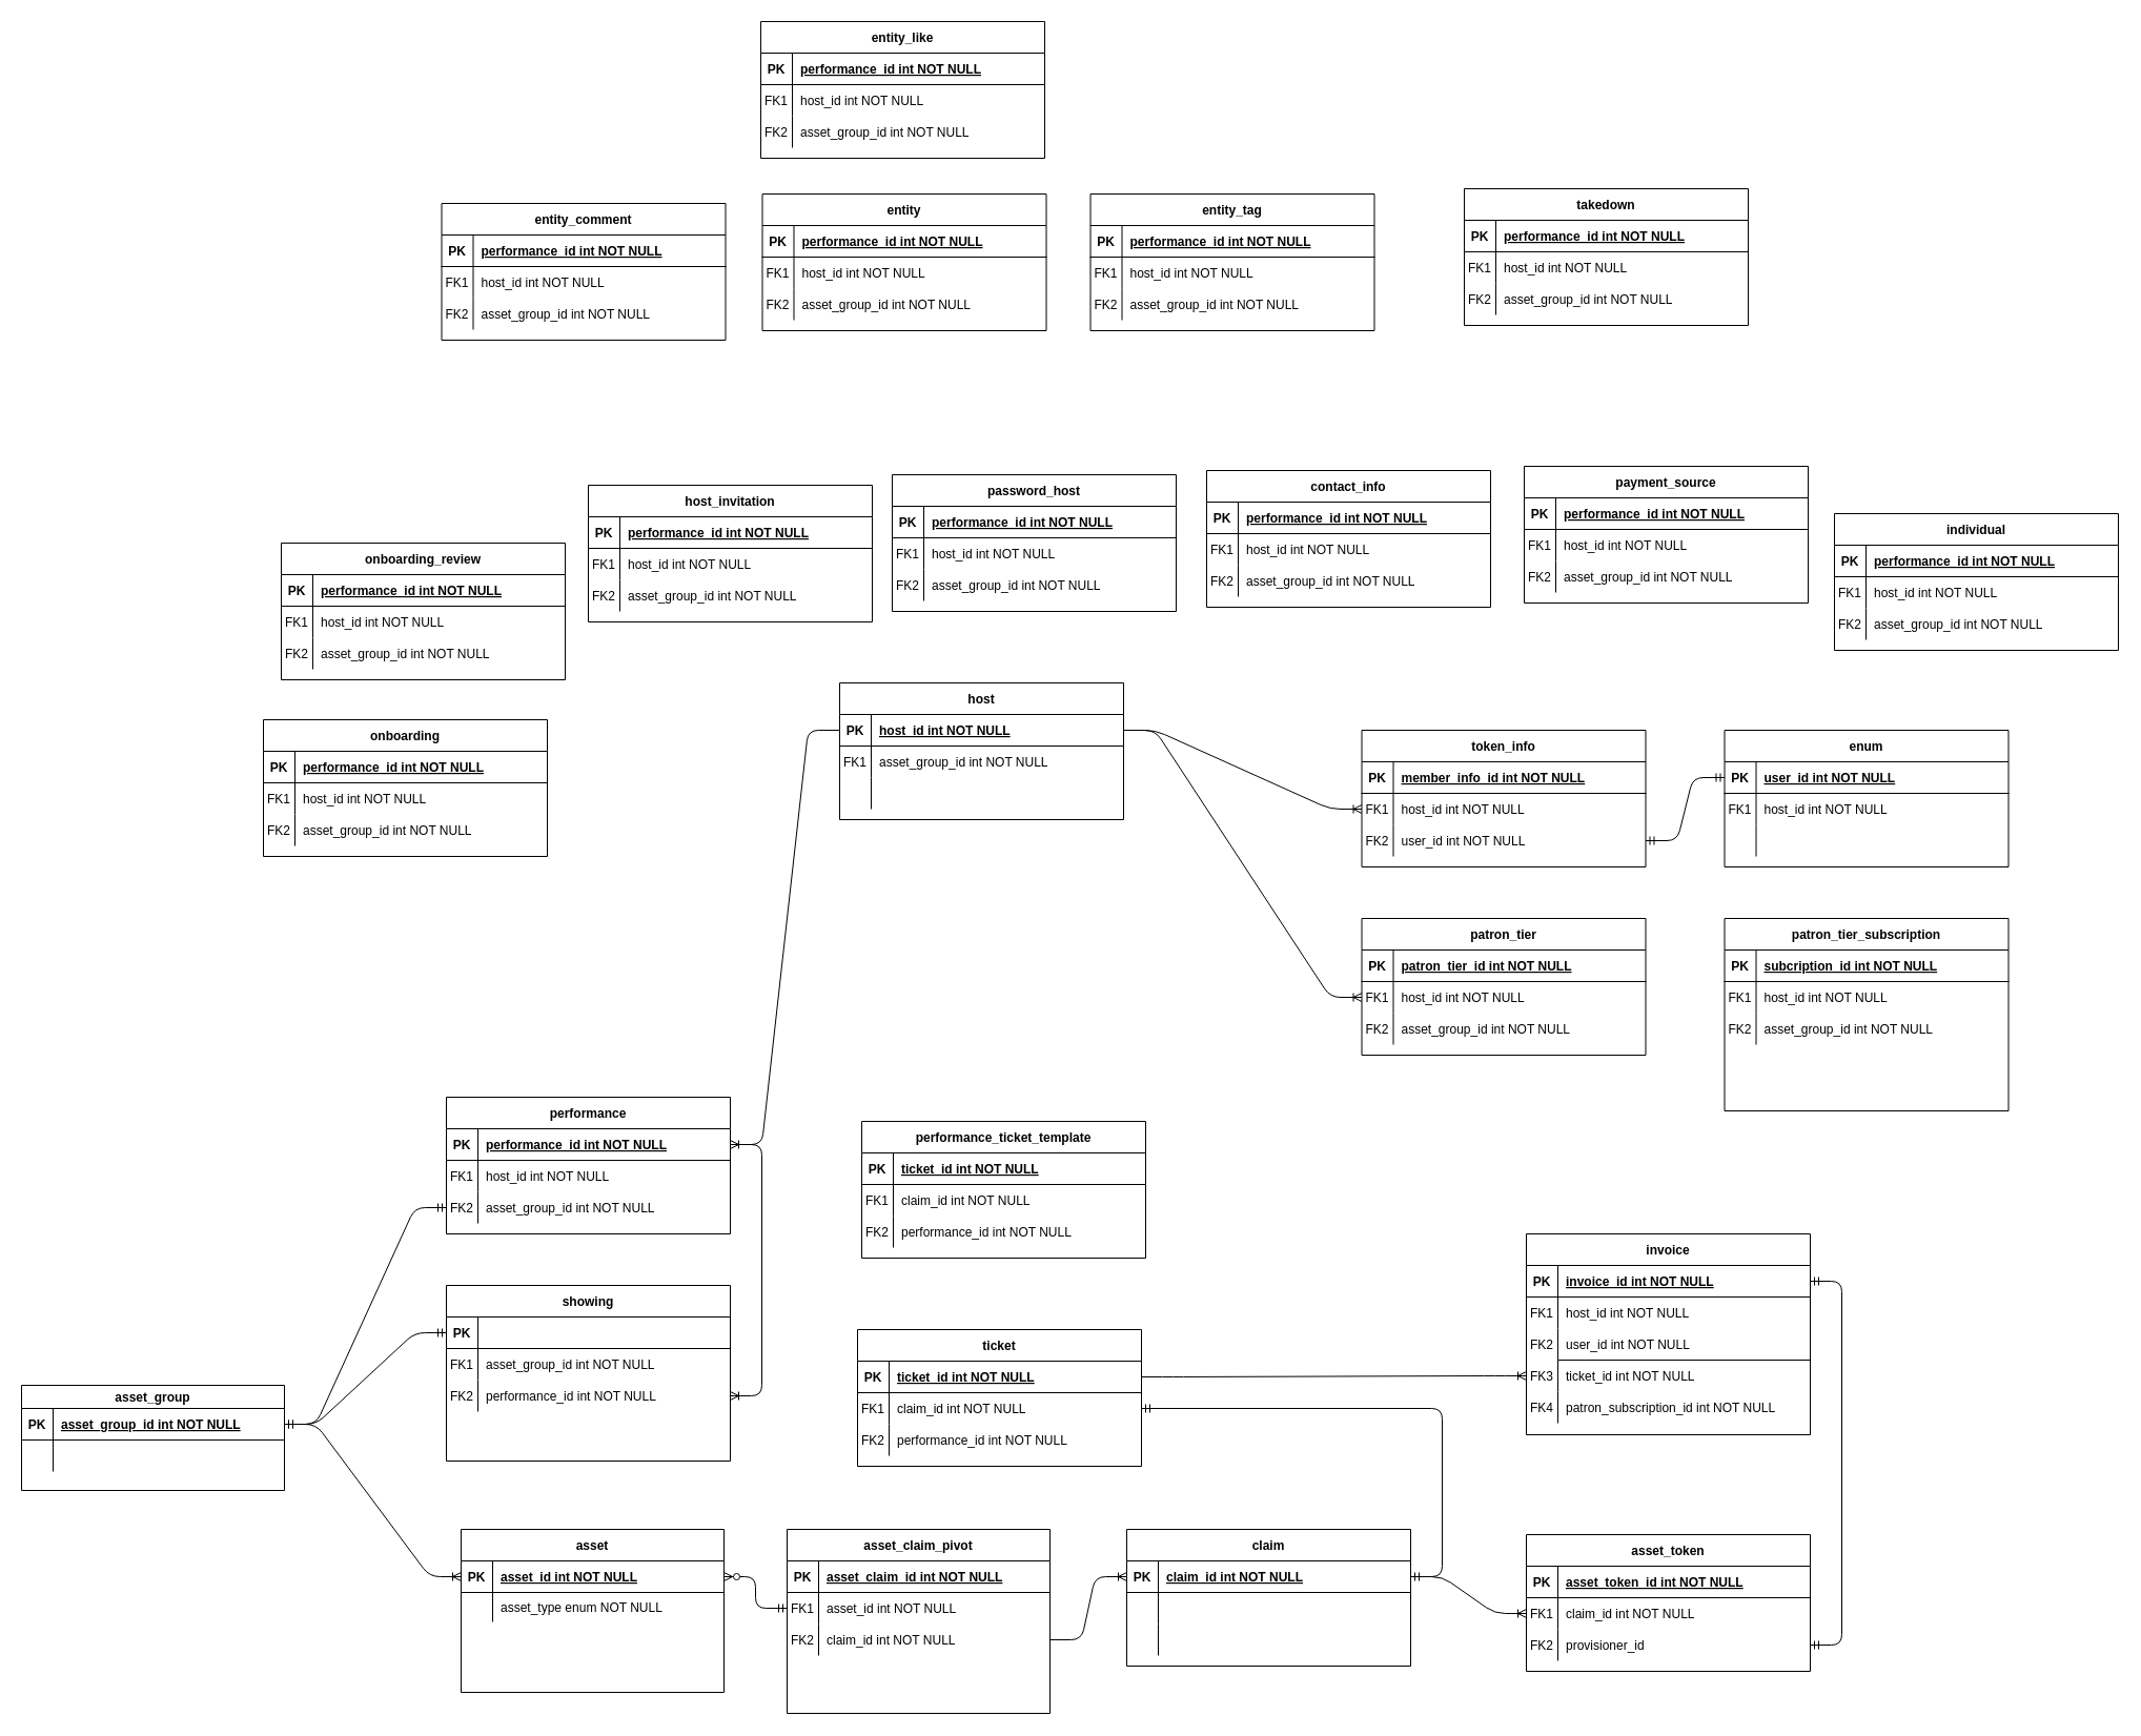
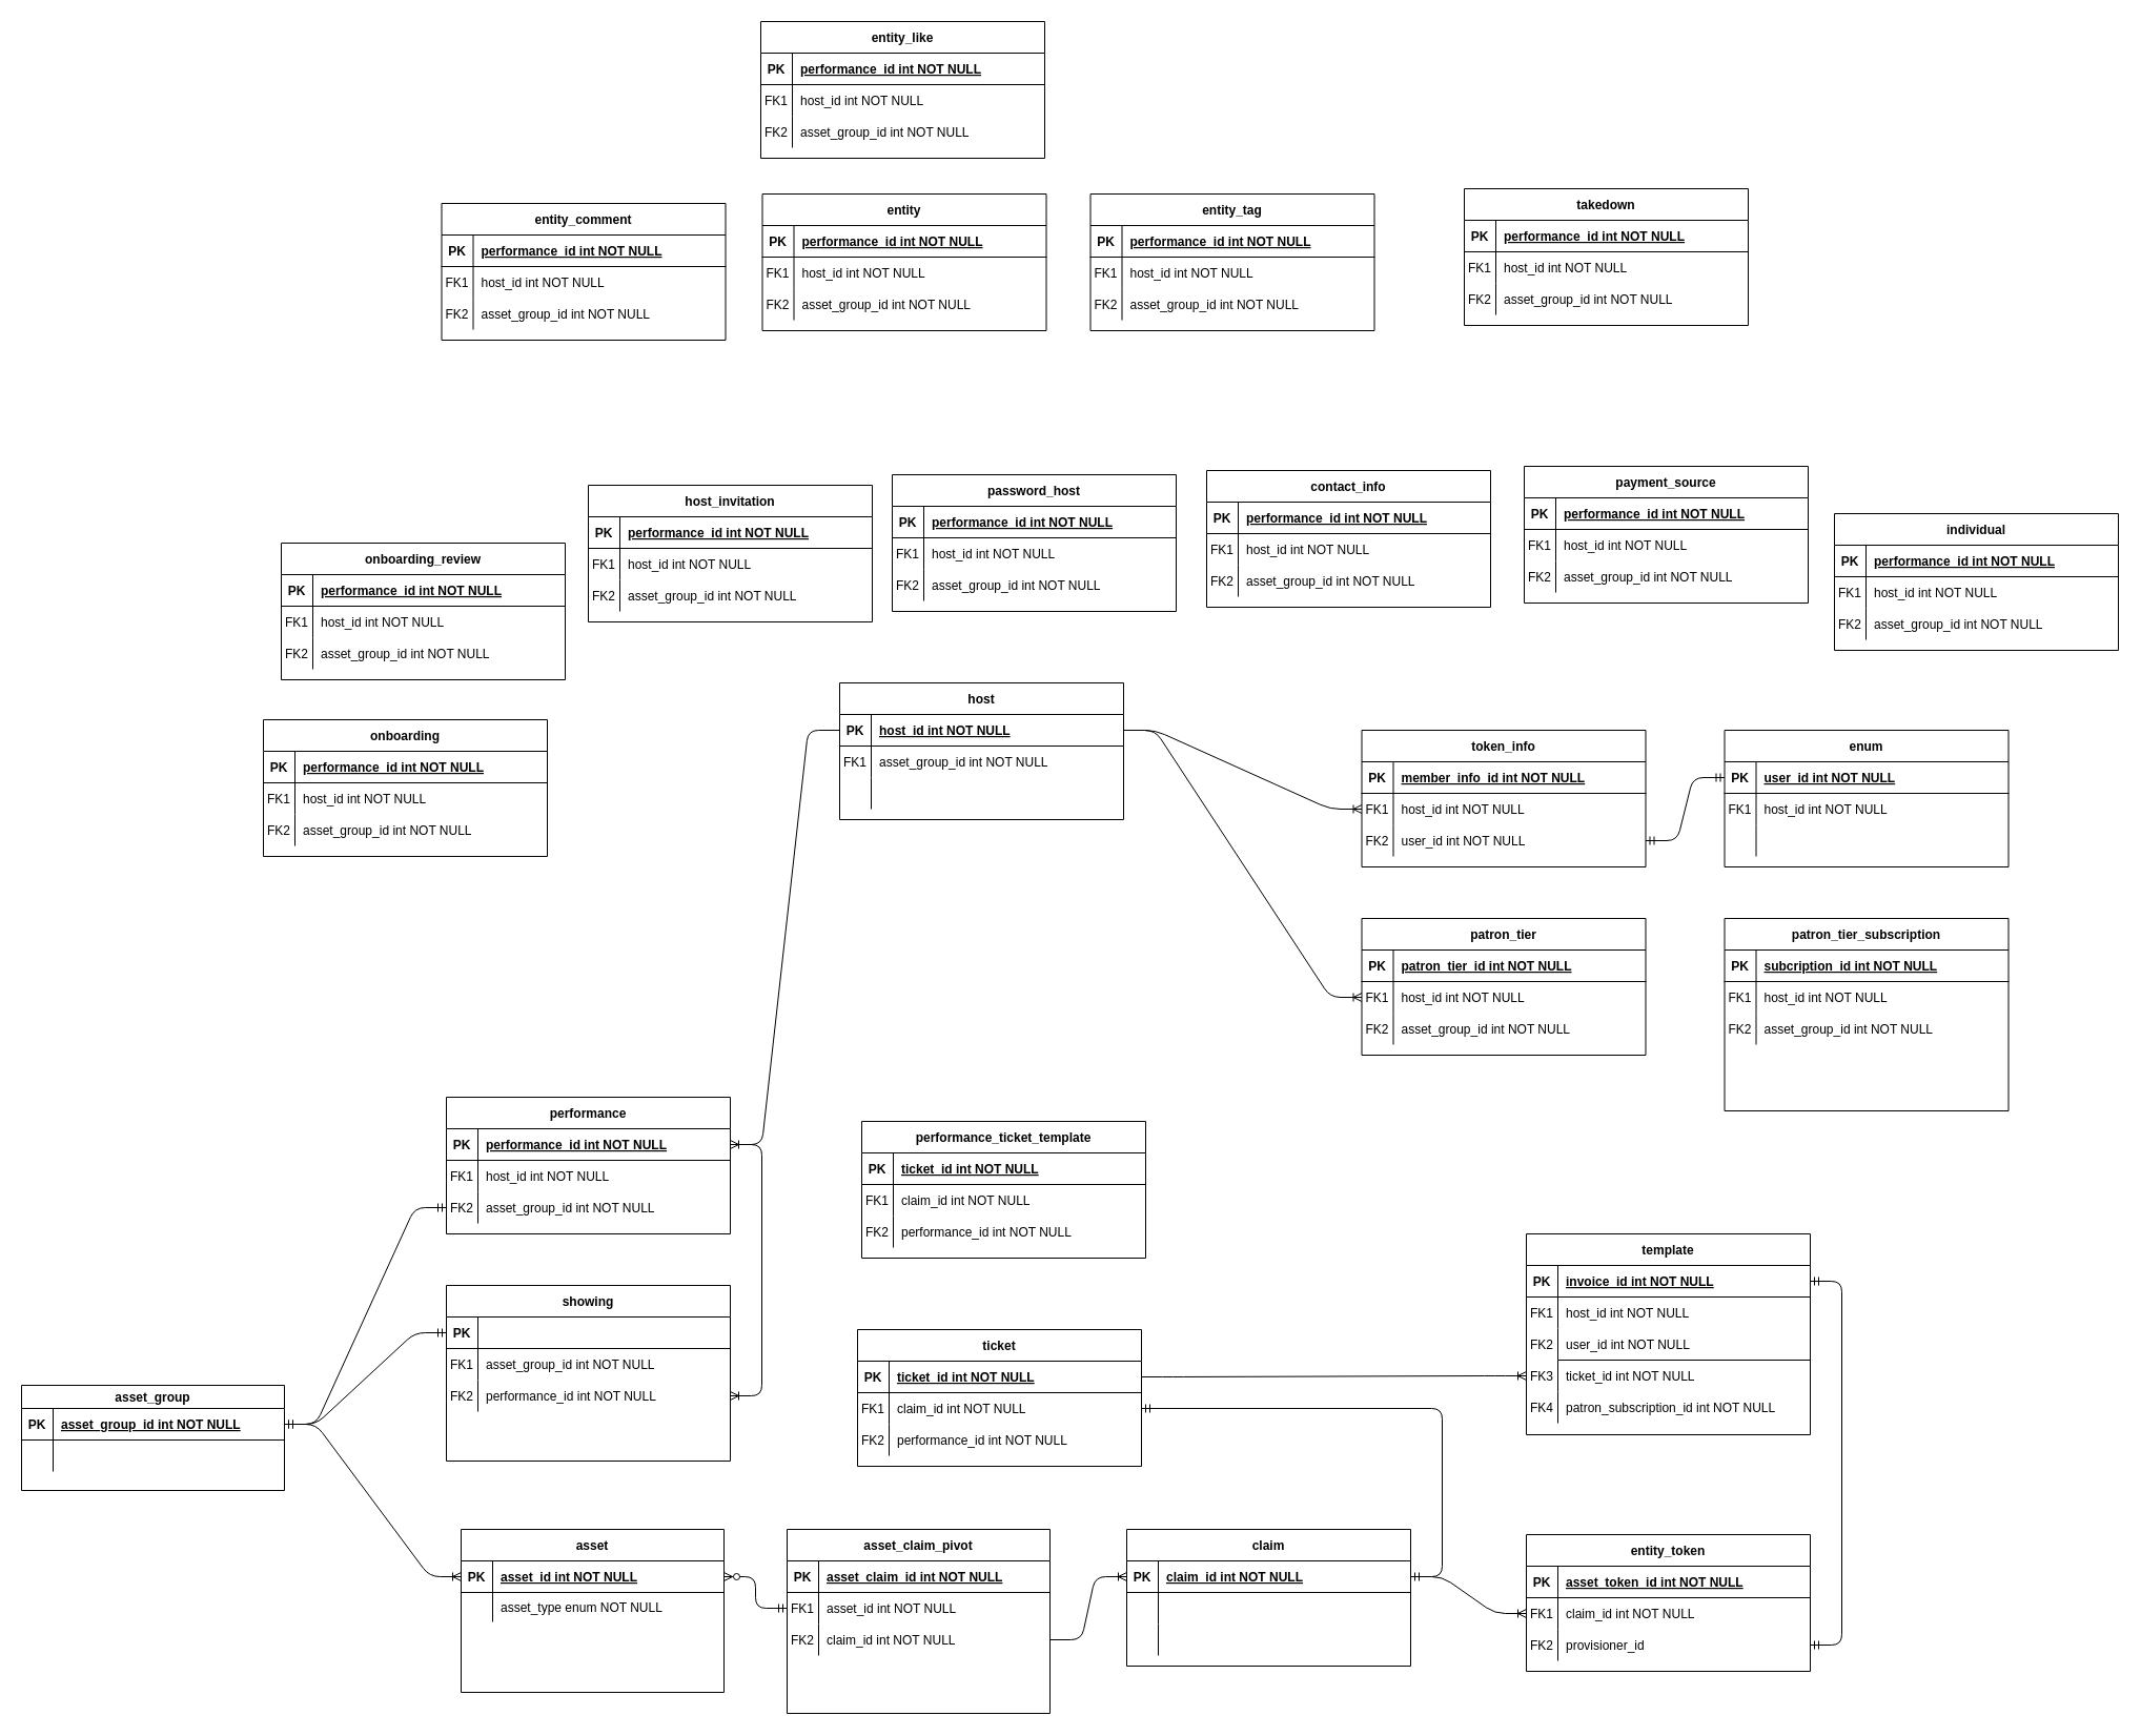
- <mxCell id="113" value="invoice" style="shape=table;startSize=30;container=1;collapsible=1;childLayout=tableLayout;fixedRows=1;rowLines=0;fontStyle=1;align=center;resizeLast=1;" vertex="1" parent="1"><mxGeometry x="1451" y="1173" width="270" height="191" as="geometry" /></mxCell>
+ <mxCell id="113" value="template" style="shape=table;startSize=30;container=1;collapsible=1;childLayout=tableLayout;fixedRows=1;rowLines=0;fontStyle=1;align=center;resizeLast=1;" vertex="1" parent="1"><mxGeometry x="1451" y="1173" width="270" height="191" as="geometry" /></mxCell>
- <mxCell id="29" value="asset_token" style="shape=table;startSize=30;container=1;collapsible=1;childLayout=tableLayout;fixedRows=1;rowLines=0;fontStyle=1;align=center;resizeLast=1;" vertex="1" parent="1"><mxGeometry x="1451" y="1459" width="270" height="130" as="geometry" /></mxCell>
+ <mxCell id="29" value="entity_token" style="shape=table;startSize=30;container=1;collapsible=1;childLayout=tableLayout;fixedRows=1;rowLines=0;fontStyle=1;align=center;resizeLast=1;" vertex="1" parent="1"><mxGeometry x="1451" y="1459" width="270" height="130" as="geometry" /></mxCell>
